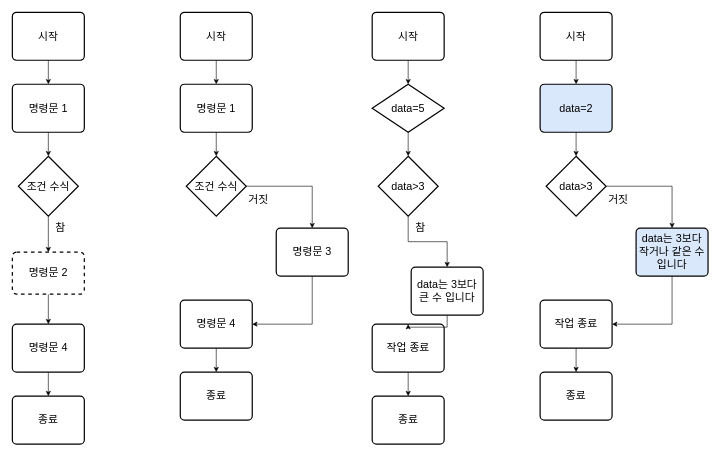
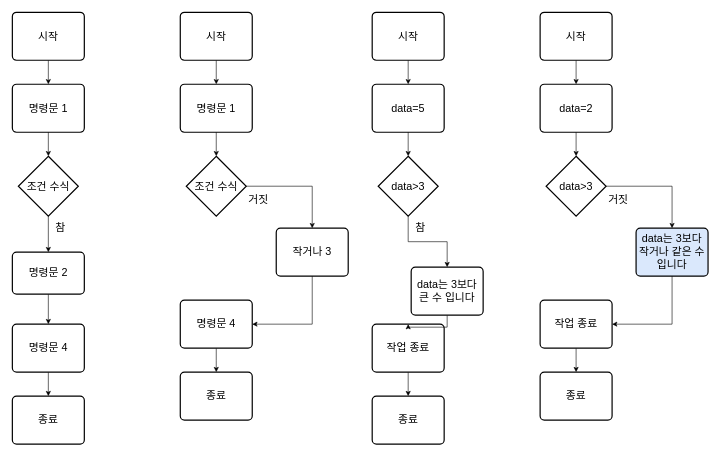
- <mxCell id="42" value="data=5" style="rhombus;whiteSpace=wrap;html=1;absoluteArcSize=1;arcSize=14;strokeWidth=2;fontSize=18;" vertex="1" parent="31"><mxGeometry y="120" width="120" height="80" as="geometry" /></mxCell>
+ <mxCell id="42" value="data=5" style="rounded=1;whiteSpace=wrap;html=1;absoluteArcSize=1;arcSize=14;strokeWidth=2;fontSize=18;" vertex="1" parent="31"><mxGeometry y="120" width="120" height="80" as="geometry" /></mxCell>
- <mxCell id="34" value="data=2" style="rounded=1;whiteSpace=wrap;html=1;absoluteArcSize=1;arcSize=14;strokeWidth=2;fontSize=18;fillColor=#dae8fc;" vertex="1" parent="31"><mxGeometry x="280" y="120" width="120" height="80" as="geometry" /></mxCell>
+ <mxCell id="34" value="data=2" style="rounded=1;whiteSpace=wrap;html=1;absoluteArcSize=1;arcSize=14;strokeWidth=2;fontSize=18;" vertex="1" parent="31"><mxGeometry x="280" y="120" width="120" height="80" as="geometry" /></mxCell>
- <mxCell id="4" value="명령문 3" style="rounded=1;whiteSpace=wrap;html=1;absoluteArcSize=1;arcSize=14;strokeWidth=2;fontSize=18;" vertex="1" parent="3"><mxGeometry x="440" y="360" width="120" height="80" as="geometry" /></mxCell>
+ <mxCell id="4" value="작거나 3" style="rounded=1;whiteSpace=wrap;html=1;absoluteArcSize=1;arcSize=14;strokeWidth=2;fontSize=18;" vertex="1" parent="3"><mxGeometry x="440" y="360" width="120" height="80" as="geometry" /></mxCell>
- <mxCell id="26" value="명령문 2" style="rounded=1;whiteSpace=wrap;html=1;absoluteArcSize=1;arcSize=14;strokeWidth=2;fontSize=18;dashed=1;" vertex="1" parent="5"><mxGeometry y="400" width="120" height="70" as="geometry" /></mxCell>
+ <mxCell id="26" value="명령문 2" style="rounded=1;whiteSpace=wrap;html=1;absoluteArcSize=1;arcSize=14;strokeWidth=2;fontSize=18;" vertex="1" parent="5"><mxGeometry y="400" width="120" height="70" as="geometry" /></mxCell>
